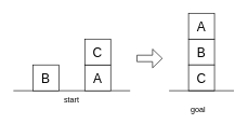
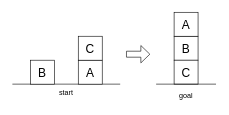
- <mxCell id="4" value="&lt;font style=&quot;font-size: 12px&quot;&gt;goal&lt;/font&gt;" style="text;html=1;strokeColor=none;fillColor=none;align=center;verticalAlign=middle;whiteSpace=wrap;rounded=0;fontSize=20;" parent="1" vertex="1"><mxGeometry x="285" y="150" width="40" height="30" as="geometry" /></mxCell>
+ <mxCell id="4" value="&lt;font style=&quot;font-size: 12px&quot;&gt;goal&lt;/font&gt;" style="text;html=1;strokeColor=none;fillColor=none;align=center;verticalAlign=middle;whiteSpace=wrap;rounded=0;fontSize=20;" parent="1" vertex="1"><mxGeometry x="290" y="140" width="40" height="30" as="geometry" /></mxCell>
